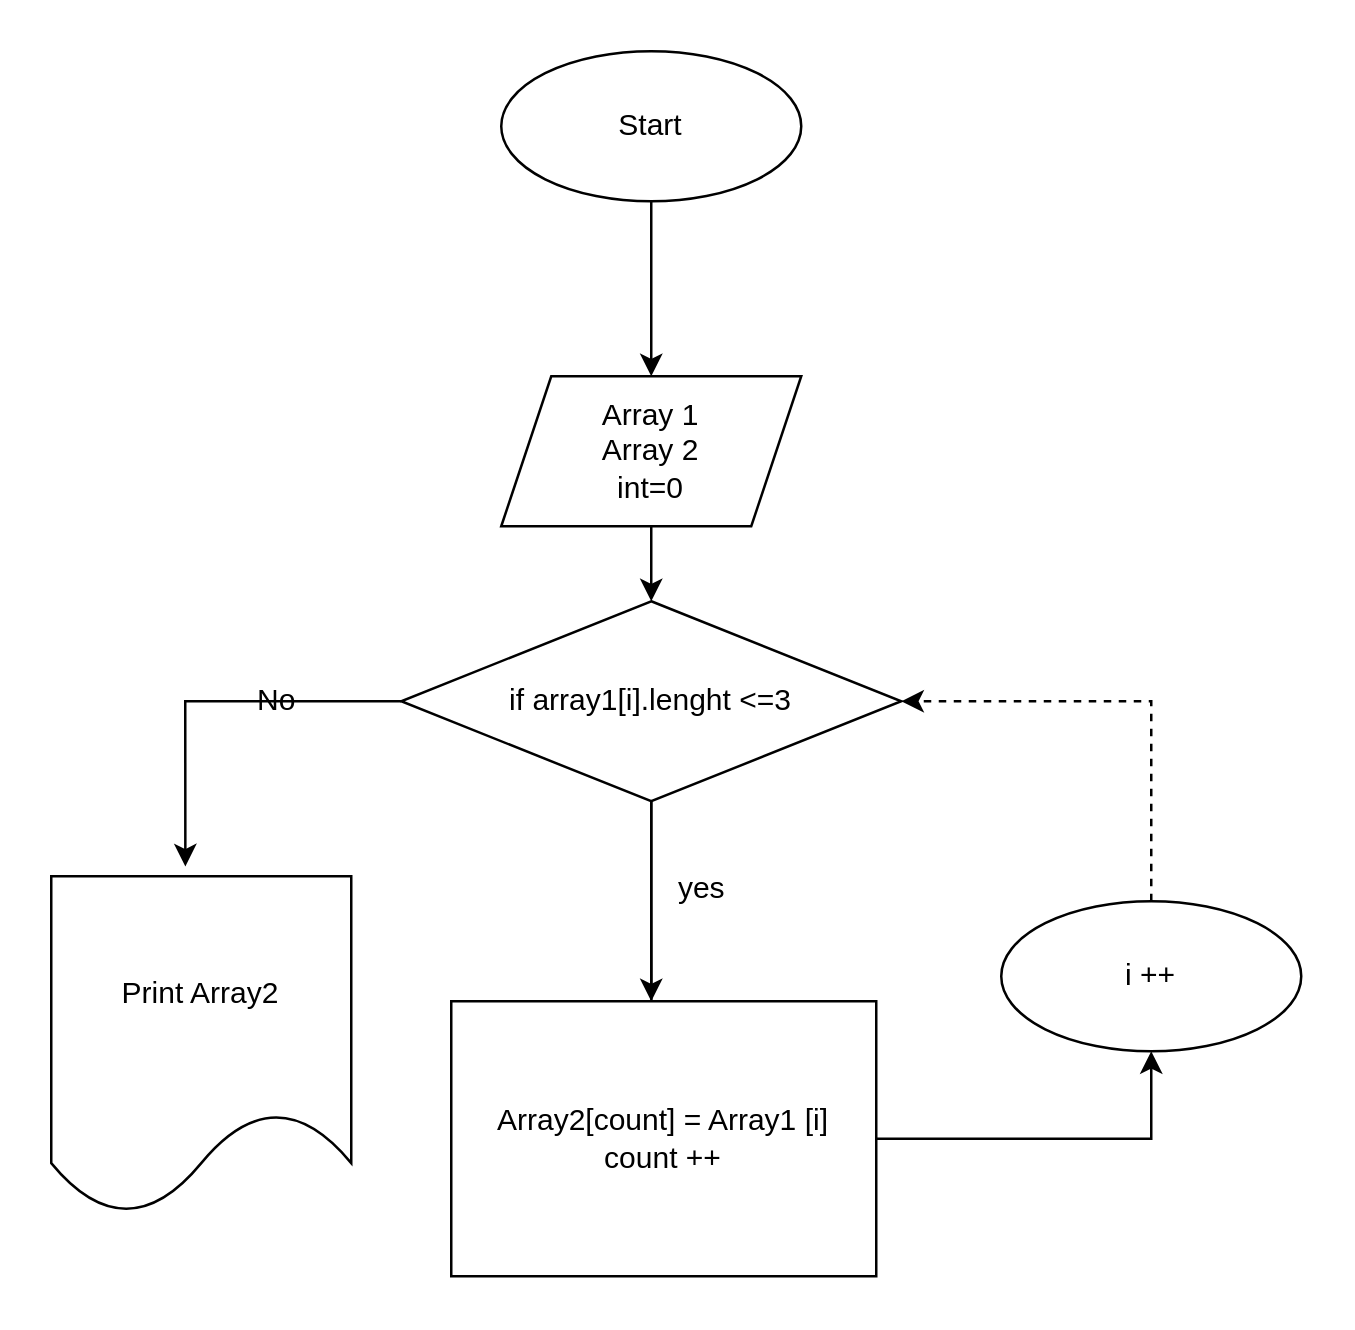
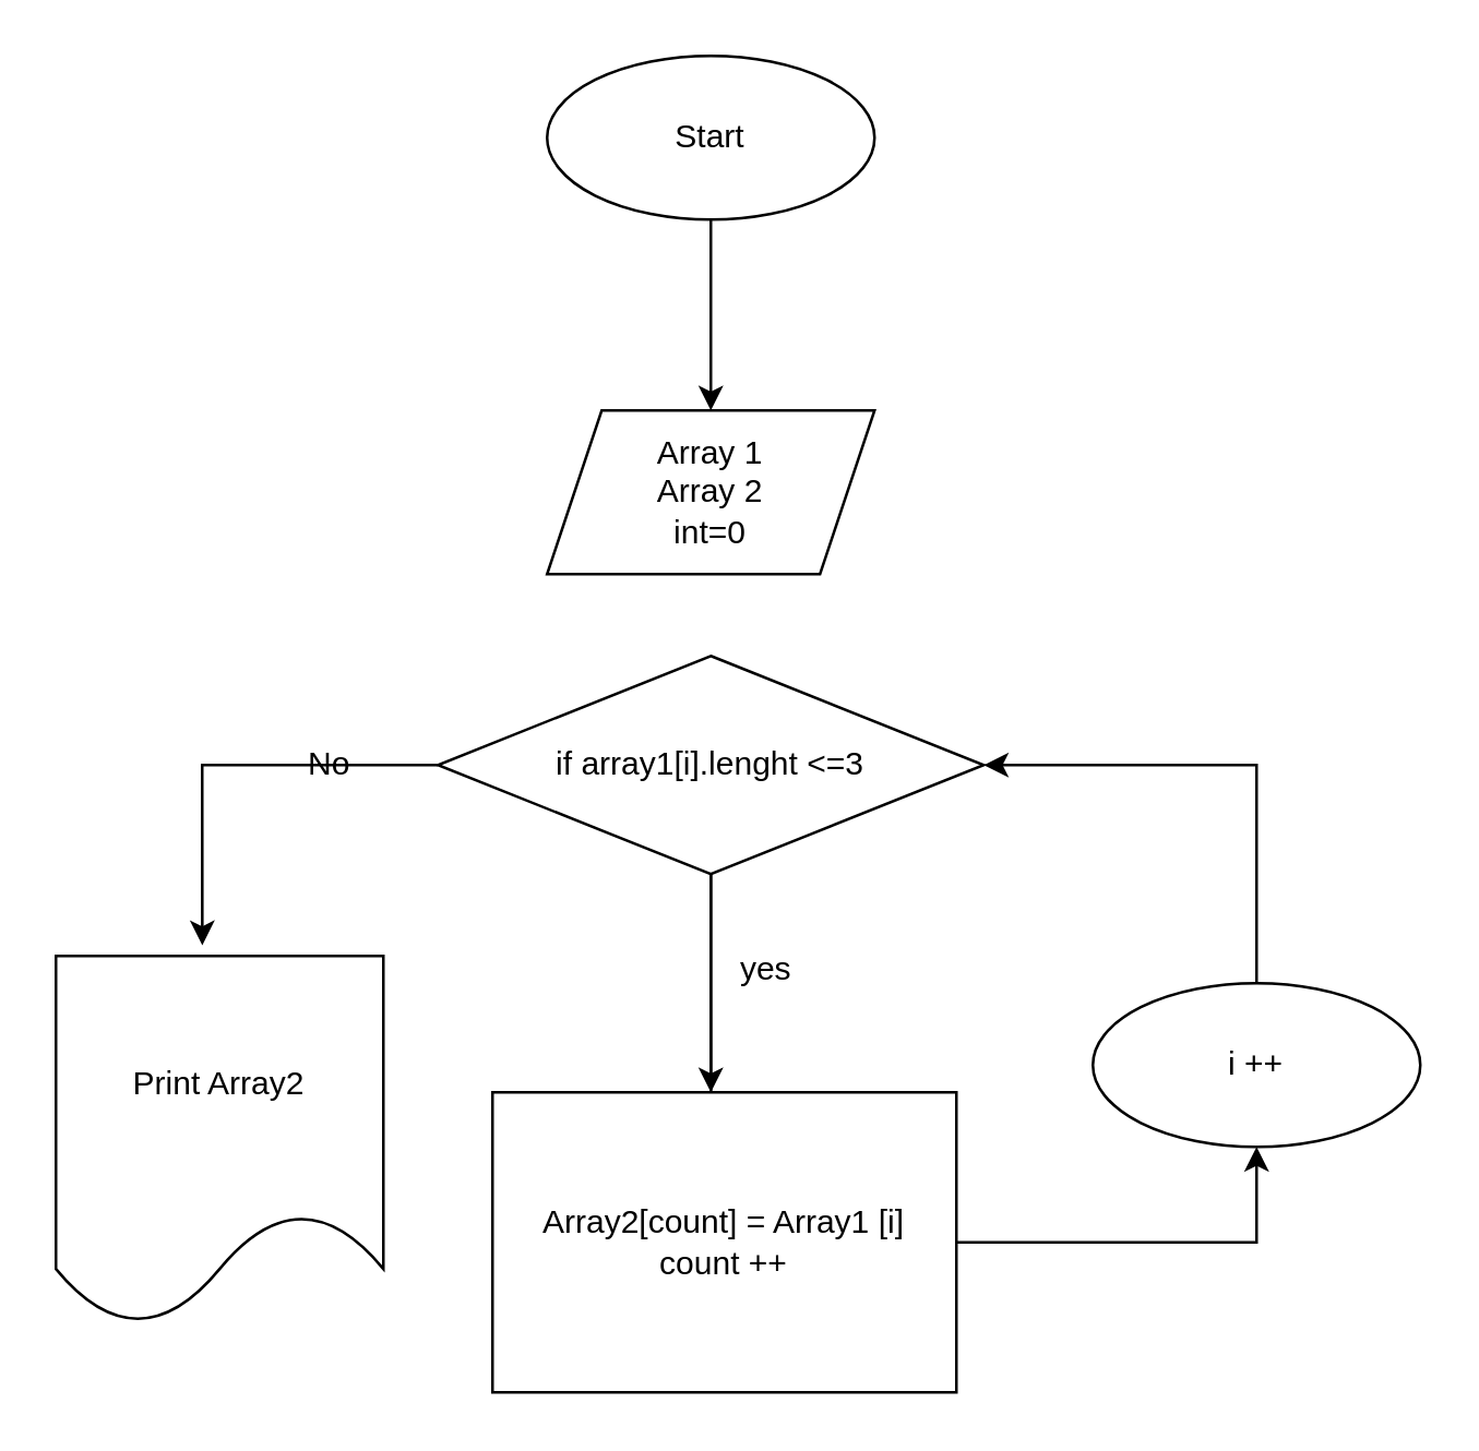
- <mxCell id="4" style="edgeStyle=orthogonalEdgeStyle;rounded=0;orthogonalLoop=1;jettySize=auto;html=1;exitX=0.5;exitY=1;exitDx=0;exitDy=0;entryX=0.5;entryY=0;entryDx=0;entryDy=0;" edge="1" parent="1" source="5" target="9"><mxGeometry relative="1" as="geometry" /></mxCell>
- <mxCell id="16" value="No" style="text;html=1;align=center;verticalAlign=middle;resizable=0;points=[];autosize=1;strokeColor=none;fillColor=none;" vertex="1" parent="1"><mxGeometry x="90" y="265" width="40" height="30" as="geometry" /></mxCell>
+ <mxCell id="16" value="No" style="text;html=1;align=center;verticalAlign=middle;resizable=0;points=[];autosize=1;strokeColor=none;fillColor=none;" vertex="1" parent="1"><mxGeometry x="100" y="265" width="40" height="30" as="geometry" /></mxCell>
- <mxCell id="12" style="edgeStyle=orthogonalEdgeStyle;rounded=0;orthogonalLoop=1;jettySize=auto;html=1;exitX=0.5;exitY=0;exitDx=0;exitDy=0;entryX=1;entryY=0.5;entryDx=0;entryDy=0;dashed=1;" edge="1" parent="1" source="13" target="9"><mxGeometry relative="1" as="geometry" /></mxCell>
+ <mxCell id="12" style="edgeStyle=orthogonalEdgeStyle;rounded=0;orthogonalLoop=1;jettySize=auto;html=1;exitX=0.5;exitY=0;exitDx=0;exitDy=0;entryX=1;entryY=0.5;entryDx=0;entryDy=0;" edge="1" parent="1" source="13" target="9"><mxGeometry relative="1" as="geometry" /></mxCell>
